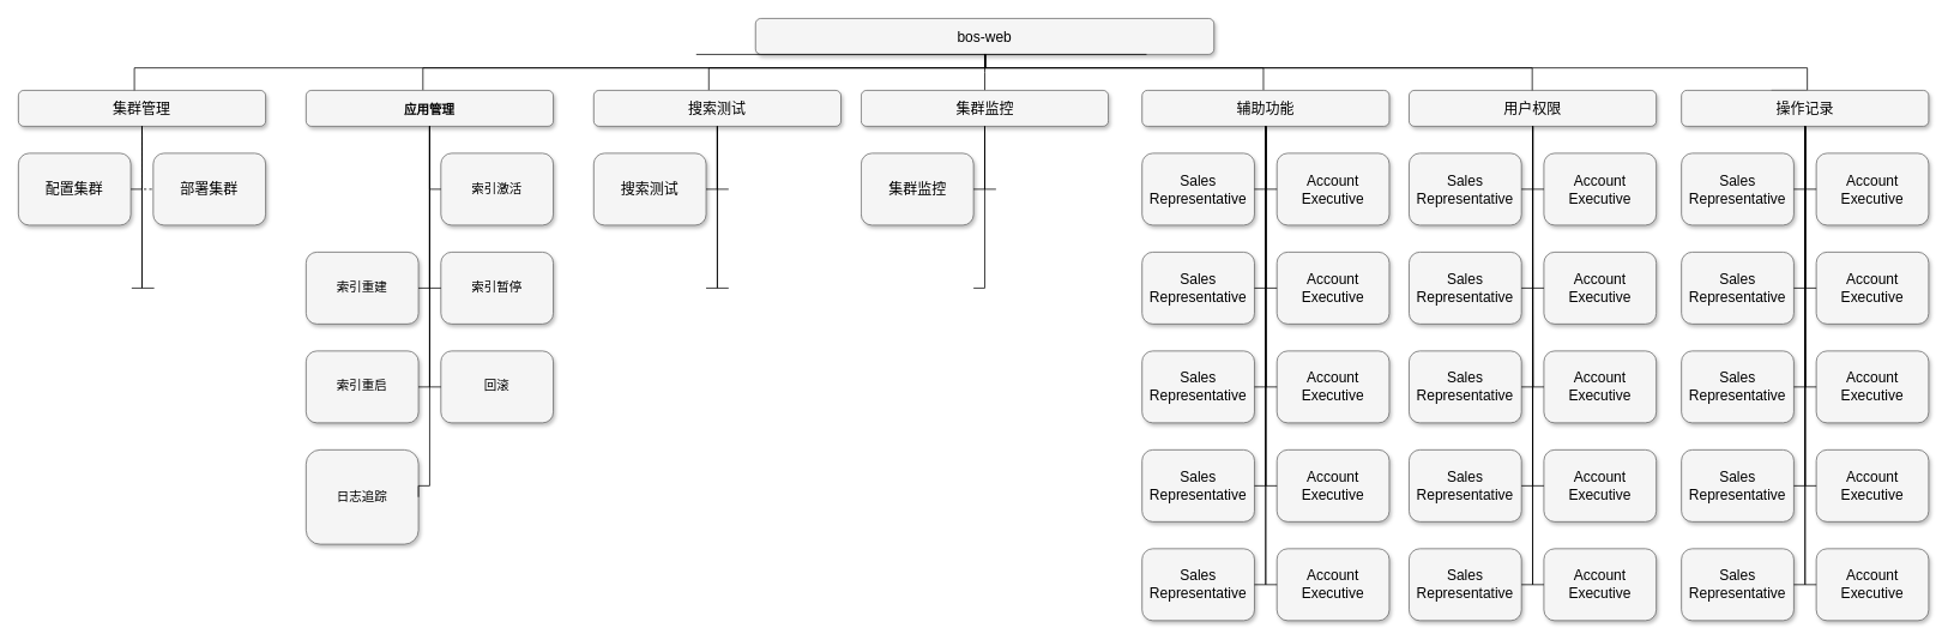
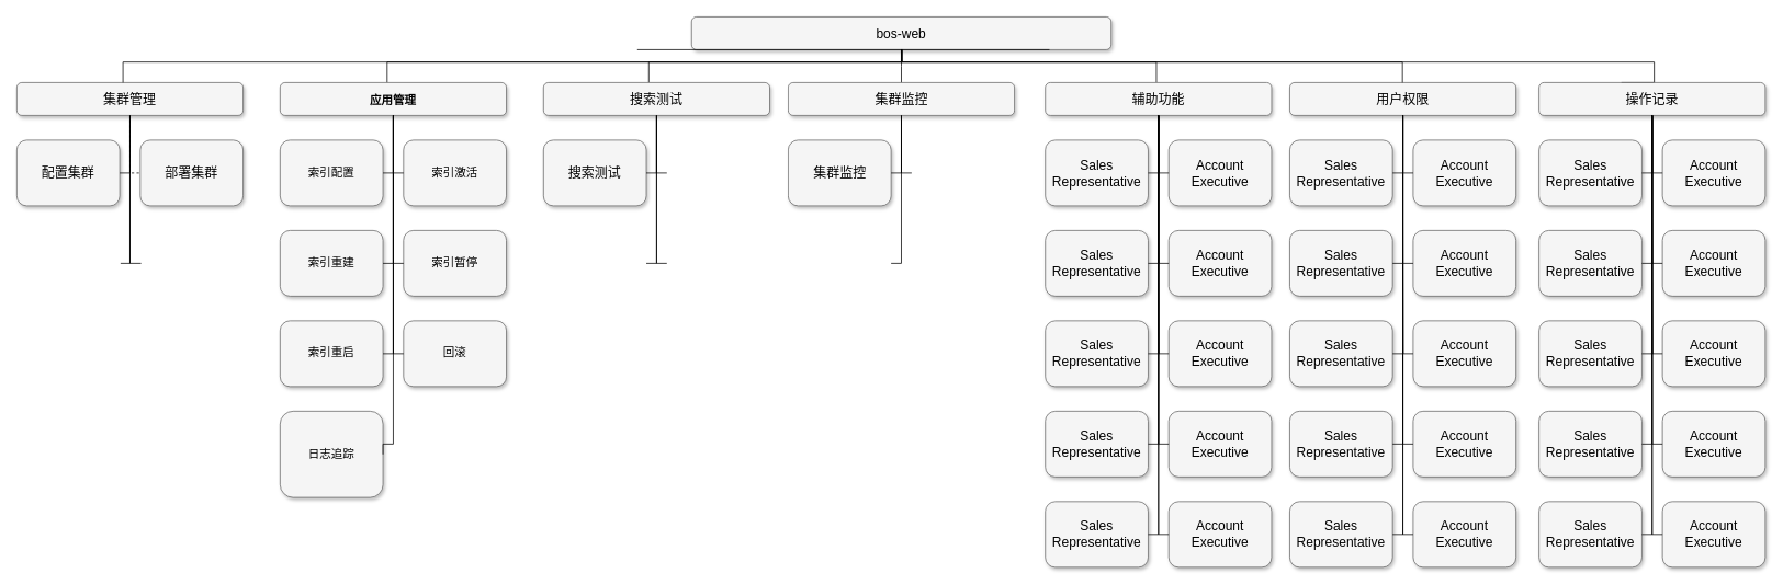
+ <mxCell id="60" value="&lt;p class=&quot;MsoNormal&quot; style=&quot;margin: 0pt 0pt 0.0pt ; text-align: justify ; font-family: &amp;#34;times new roman&amp;#34; ; font-size: 10.5pt&quot;&gt;&lt;span style=&quot;font-size: 10.5pt&quot;&gt;&lt;font face=&quot;宋体&quot;&gt;索引配置&lt;/font&gt;&lt;/span&gt;&lt;/p&gt;" style="whiteSpace=wrap;html=1;rounded=1;shadow=1;strokeWidth=1;fontSize=16;align=center;fillColor=#f5f5f5;strokeColor=#666666;" vertex="1" parent="1"><mxGeometry x="340" y="170" width="125" height="80" as="geometry" /></mxCell>
+ <mxCell id="67" style="edgeStyle=orthogonalEdgeStyle;html=1;startSize=6;endFill=0;endSize=6;strokeWidth=1;fontSize=16;rounded=0;entryX=1;entryY=0.5;endArrow=none;" edge="1" parent="1" source="59" target="60"><mxGeometry relative="1" as="geometry"><Array as="points"><mxPoint x="478" y="210" /></Array></mxGeometry></mxCell>
